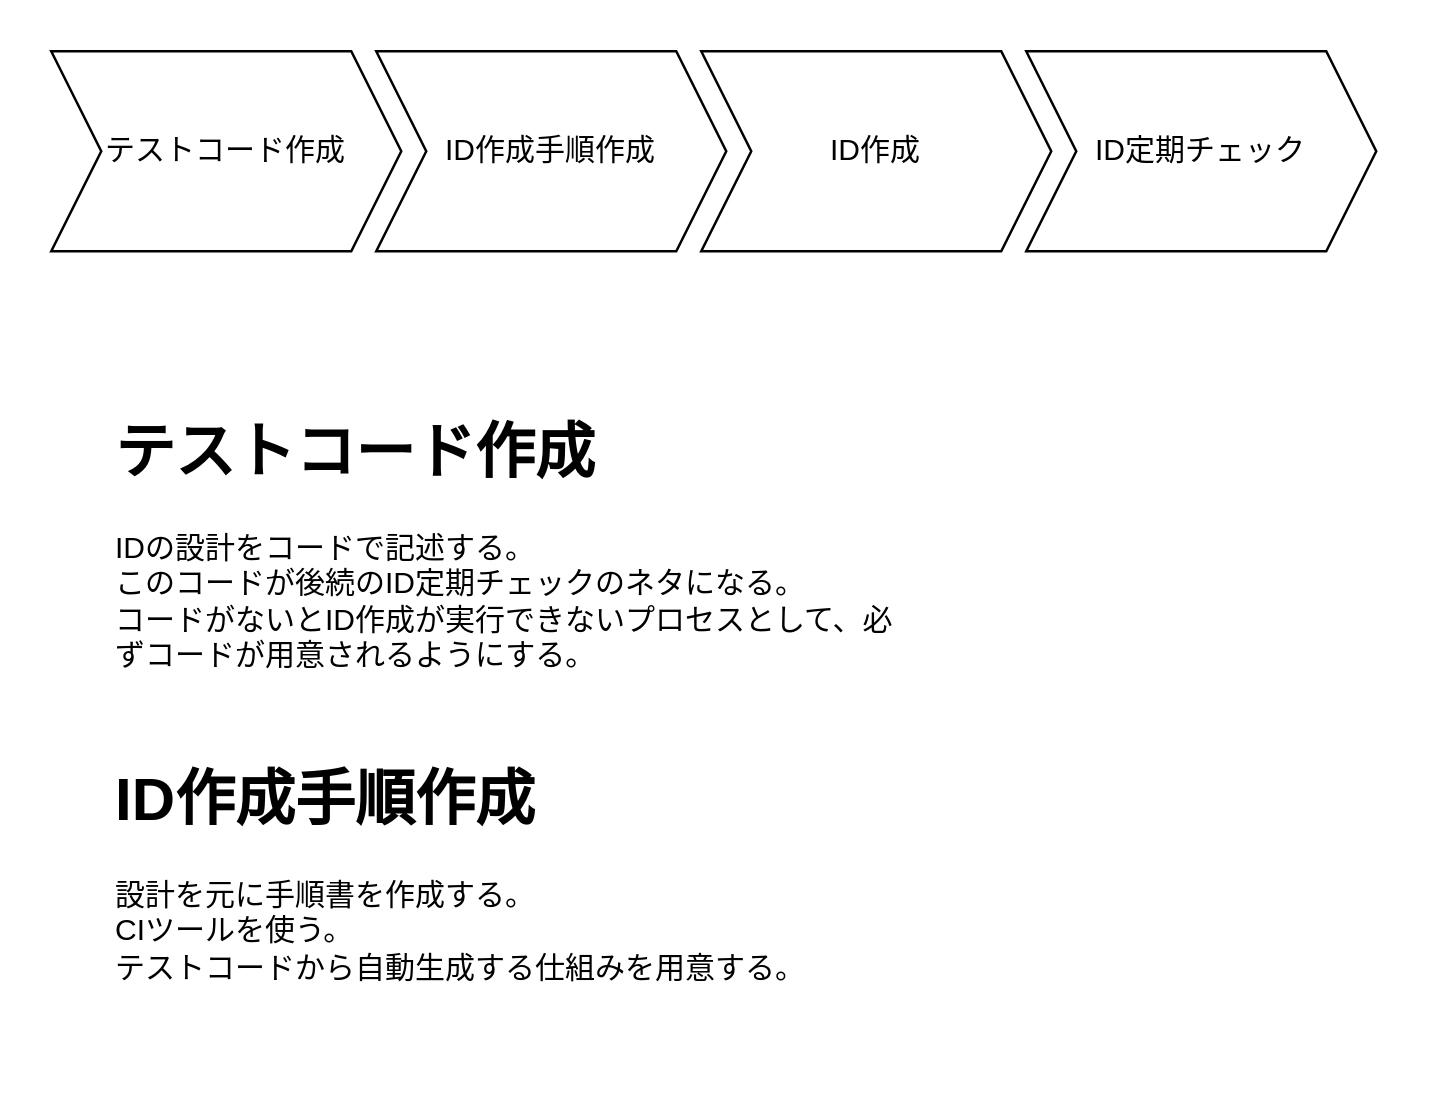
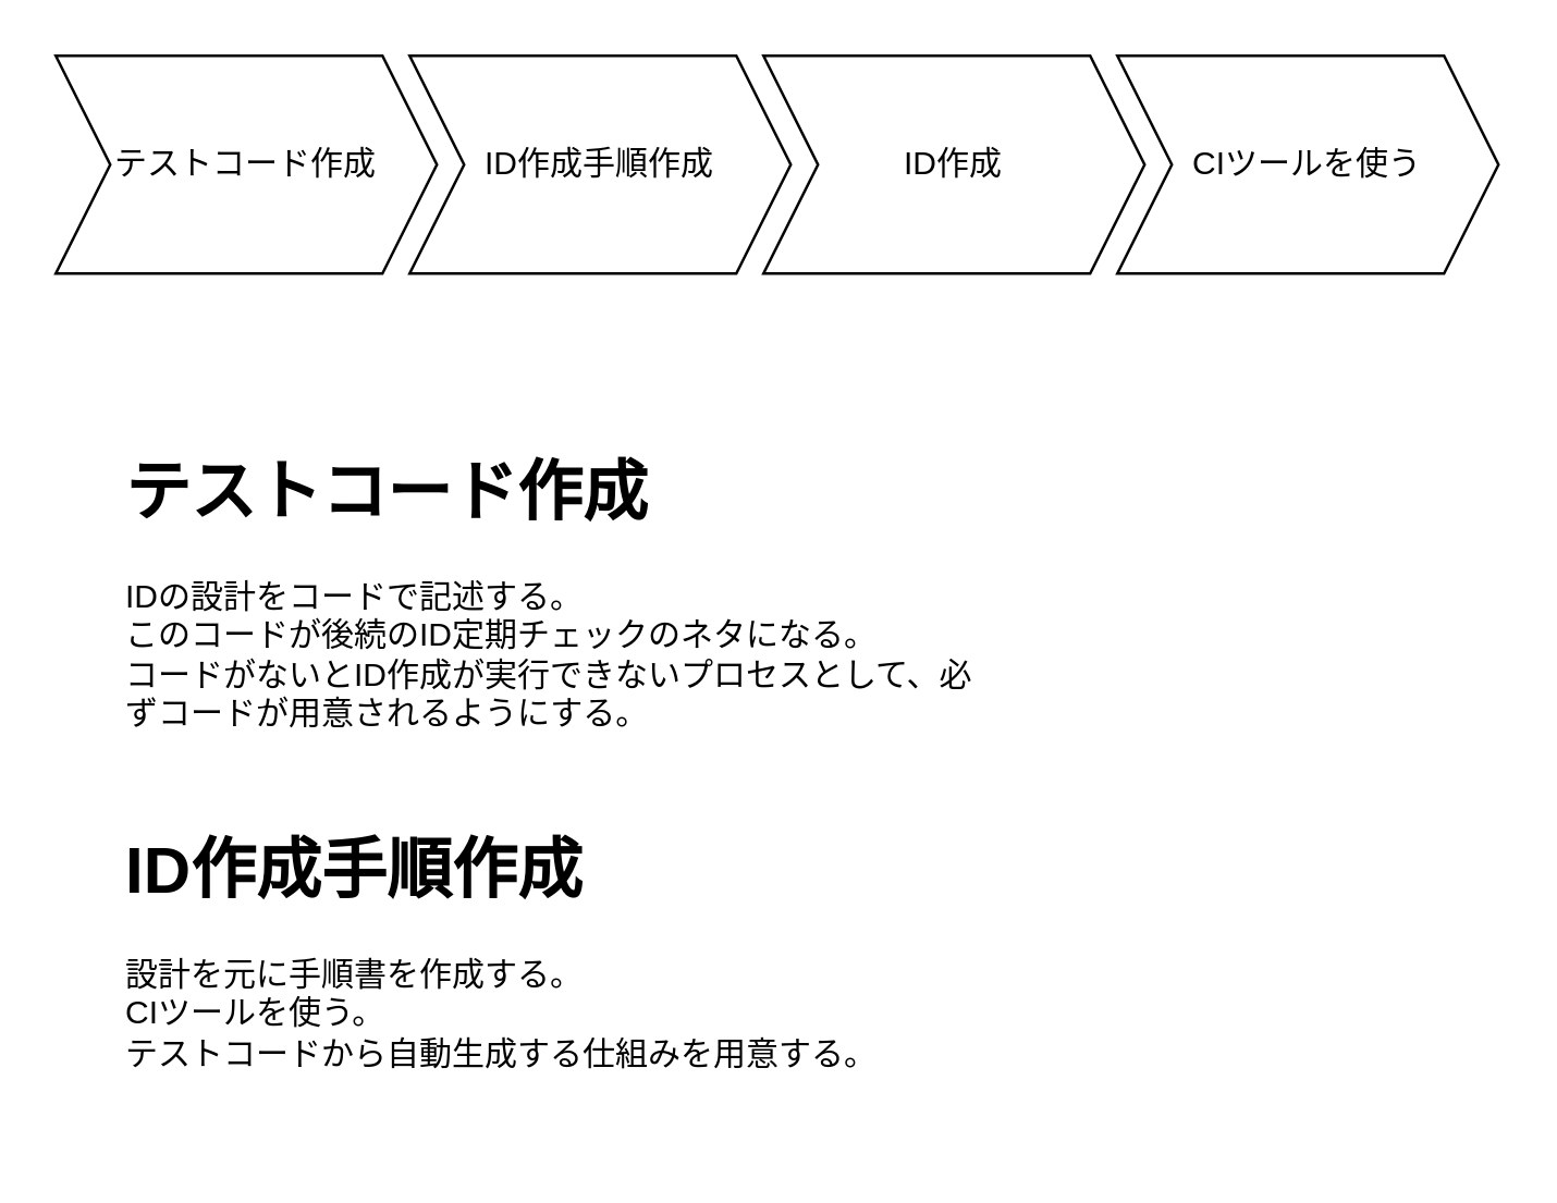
- <mxCell id="5" value="ID定期チェック" style="shape=step;perimeter=stepPerimeter;whiteSpace=wrap;html=1;fixedSize=1;" vertex="1" parent="1"><mxGeometry x="410" y="20" width="140" height="80" as="geometry" /></mxCell>
+ <mxCell id="5" value="CIツールを使う" style="shape=step;perimeter=stepPerimeter;whiteSpace=wrap;html=1;fixedSize=1;" vertex="1" parent="1"><mxGeometry x="410" y="20" width="140" height="80" as="geometry" /></mxCell>
